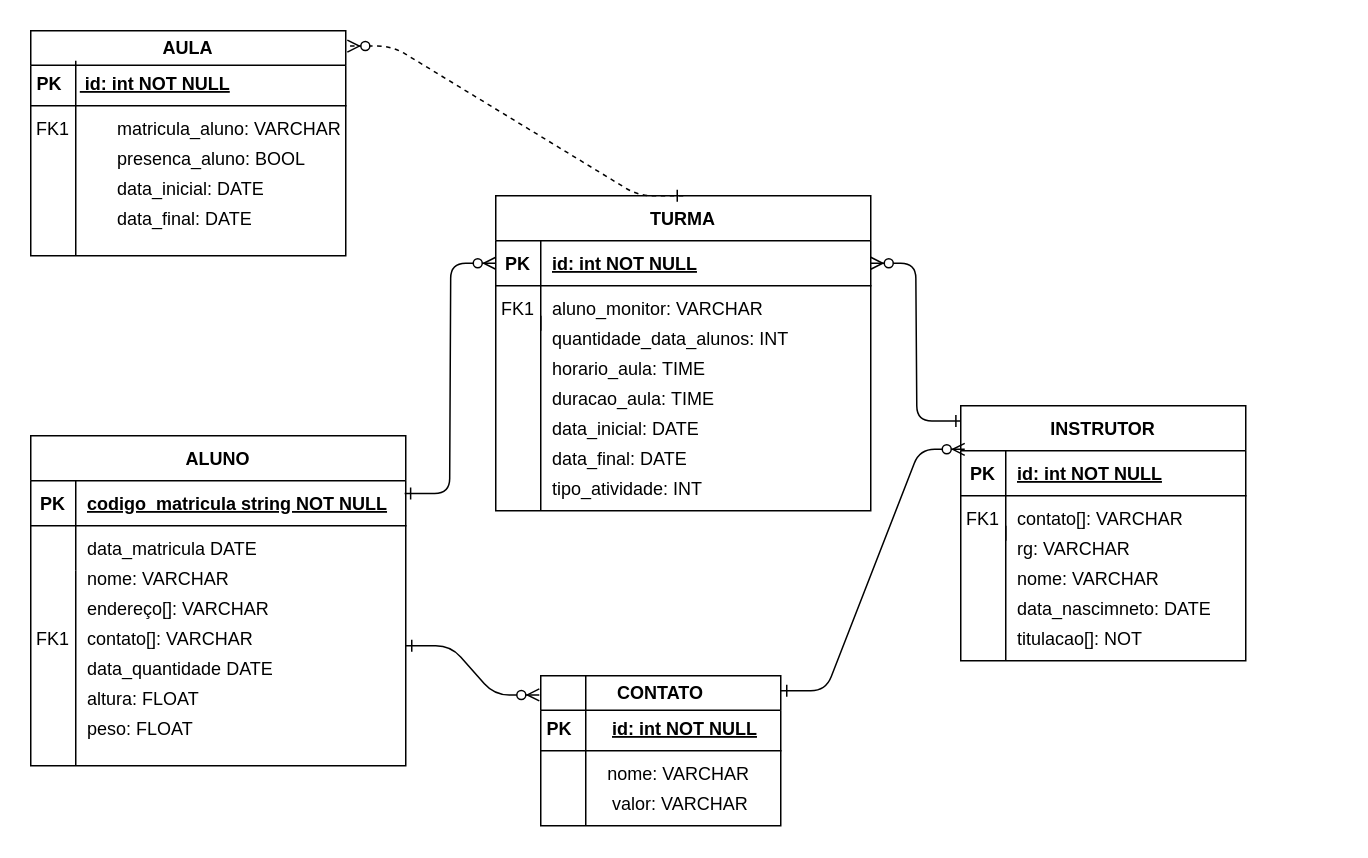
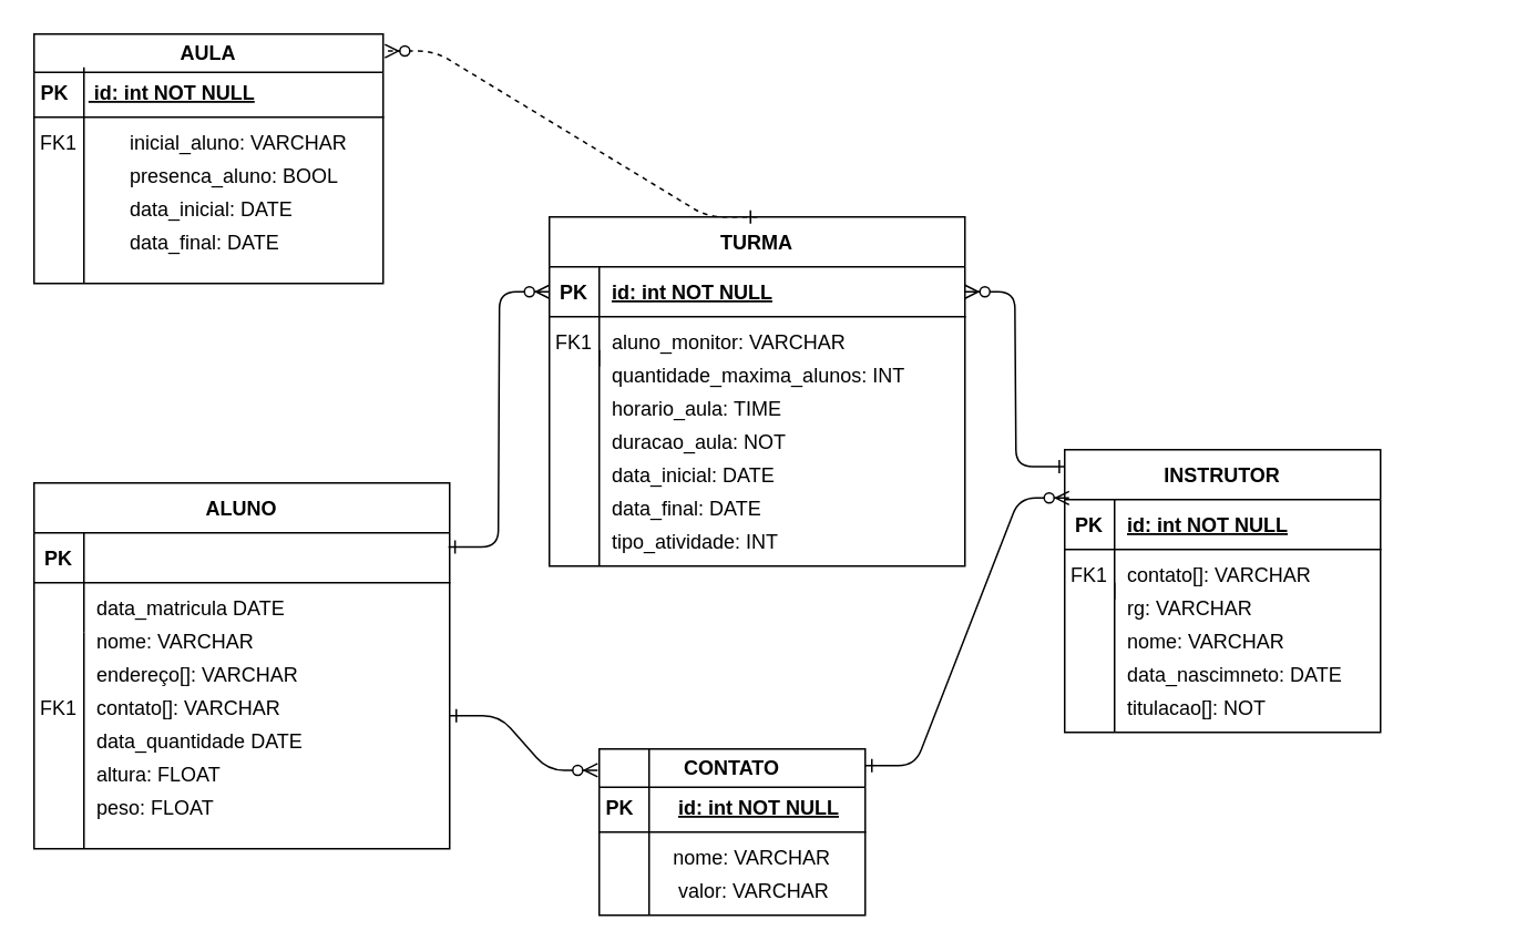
- <mxCell id="84" value="matricula_aluno: VARCHAR" style="shape=partialRectangle;overflow=hidden;connectable=0;fillColor=none;top=0;left=0;bottom=0;right=0;align=left;spacingLeft=6;" vertex="1" parent="82"><mxGeometry x="10" width="160" height="30" as="geometry"><mxRectangle width="220" height="30" as="alternateBounds" /></mxGeometry></mxCell>
+ <mxCell id="84" value="inicial_aluno: VARCHAR" style="shape=partialRectangle;overflow=hidden;connectable=0;fillColor=none;top=0;left=0;bottom=0;right=0;align=left;spacingLeft=6;" vertex="1" parent="82"><mxGeometry x="10" width="160" height="30" as="geometry"><mxRectangle width="220" height="30" as="alternateBounds" /></mxGeometry></mxCell>
- <mxCell id="39" value="quantidade_data_alunos: INT" style="shape=partialRectangle;overflow=hidden;connectable=0;fillColor=none;top=0;left=0;bottom=0;right=0;align=left;spacingLeft=6;" parent="37" vertex="1"><mxGeometry x="30" width="220" height="30" as="geometry"><mxRectangle width="220" height="30" as="alternateBounds" /></mxGeometry></mxCell>
+ <mxCell id="39" value="quantidade_maxima_alunos: INT" style="shape=partialRectangle;overflow=hidden;connectable=0;fillColor=none;top=0;left=0;bottom=0;right=0;align=left;spacingLeft=6;" parent="37" vertex="1"><mxGeometry x="30" width="220" height="30" as="geometry"><mxRectangle width="220" height="30" as="alternateBounds" /></mxGeometry></mxCell>
- <mxCell id="27" value="duracao_aula: TIME" style="shape=partialRectangle;overflow=hidden;connectable=0;fillColor=none;top=0;left=0;bottom=0;right=0;align=left;spacingLeft=6;" parent="25" vertex="1"><mxGeometry x="30" width="220" height="30" as="geometry"><mxRectangle width="220" height="30" as="alternateBounds" /></mxGeometry></mxCell>
+ <mxCell id="27" value="duracao_aula: NOT" style="shape=partialRectangle;overflow=hidden;connectable=0;fillColor=none;top=0;left=0;bottom=0;right=0;align=left;spacingLeft=6;" parent="25" vertex="1"><mxGeometry x="30" width="220" height="30" as="geometry"><mxRectangle width="220" height="30" as="alternateBounds" /></mxGeometry></mxCell>
- <mxCell id="21" value="codigo_matricula string NOT NULL " style="shape=partialRectangle;overflow=hidden;connectable=0;fillColor=none;top=0;left=0;bottom=0;right=0;align=left;spacingLeft=6;fontStyle=5;" parent="19" vertex="1"><mxGeometry x="30" width="220" height="30" as="geometry"><mxRectangle width="220" height="30" as="alternateBounds" /></mxGeometry></mxCell>
